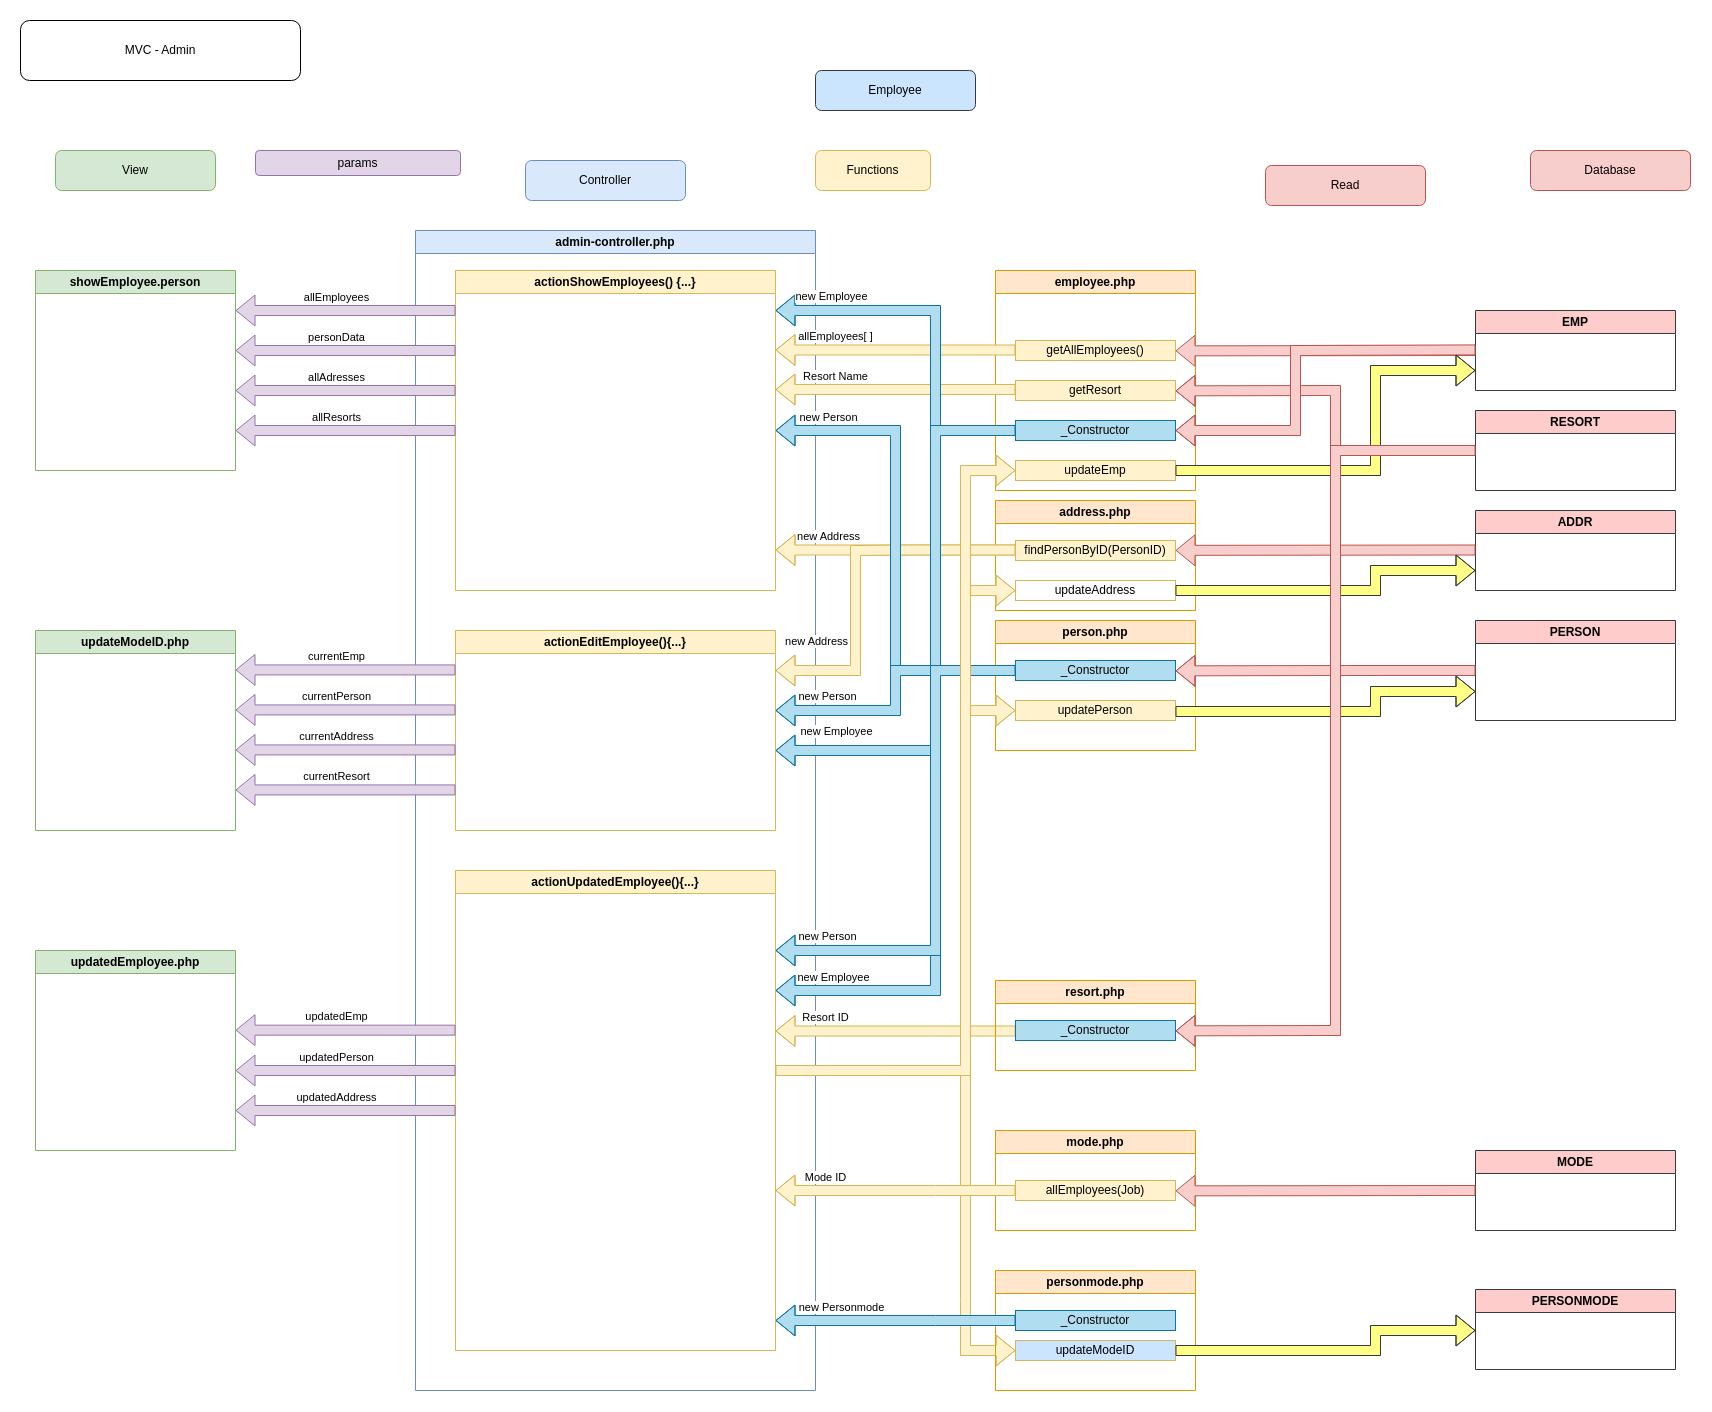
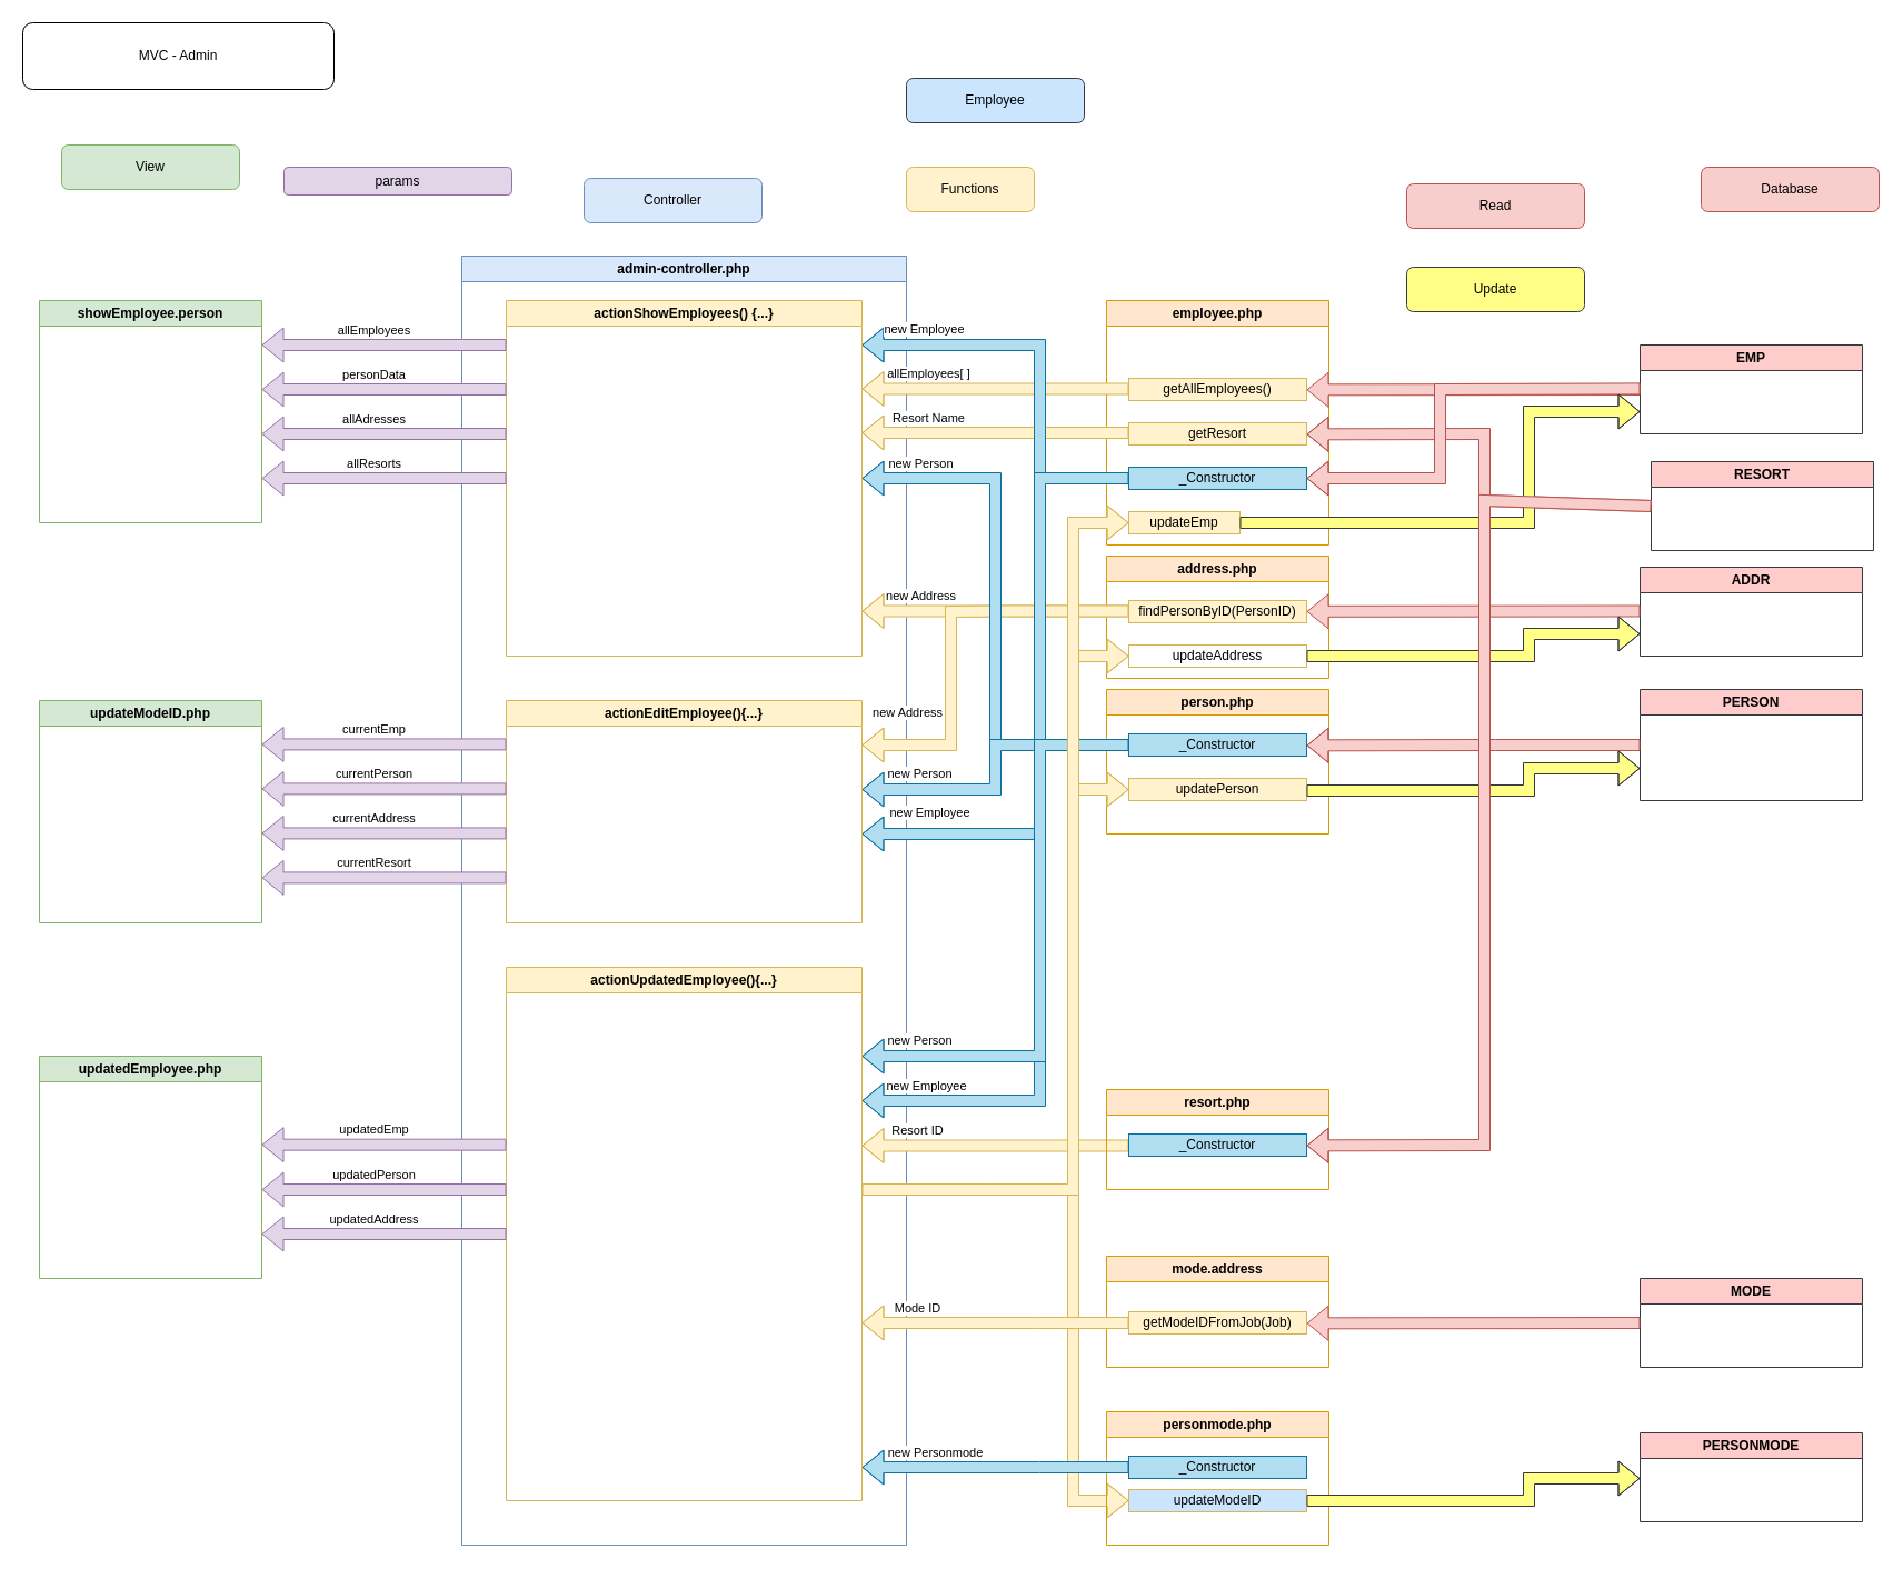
- <mxCell id="2" value="View" style="rounded=1;whiteSpace=wrap;html=1;fillColor=#d5e8d4;strokeColor=#82b366;" parent="1" vertex="1"><mxGeometry x="55" y="150" width="160" height="40" as="geometry" /></mxCell>
+ <mxCell id="2" value="View" style="rounded=1;whiteSpace=wrap;html=1;fillColor=#d5e8d4;strokeColor=#82b366;" parent="1" vertex="1"><mxGeometry x="55" y="130" width="160" height="40" as="geometry" /></mxCell>
+ <mxCell id="107" value="Update" style="rounded=1;whiteSpace=wrap;html=1;fillColor=#ffff88;strokeColor=#36393d;" vertex="1" parent="1"><mxGeometry x="1265" y="240" width="160" height="40" as="geometry" /></mxCell>
- <mxCell id="44" value="RESORT" style="swimlane;whiteSpace=wrap;html=1;startSize=23;fillColor=#ffcccc;strokeColor=#36393d;" vertex="1" parent="1"><mxGeometry x="1475" y="410" width="200" height="80" as="geometry" /></mxCell>
+ <mxCell id="44" value="RESORT" style="swimlane;whiteSpace=wrap;html=1;startSize=23;fillColor=#ffcccc;strokeColor=#36393d;" vertex="1" parent="1"><mxGeometry x="1485" y="415" width="200" height="80" as="geometry" /></mxCell>
- <mxCell id="20" value="updateEmp" style="rounded=0;whiteSpace=wrap;html=1;fillColor=#fff2cc;strokeColor=#d6b656;" vertex="1" parent="15"><mxGeometry x="20" y="190" width="160" height="20" as="geometry" /></mxCell>
+ <mxCell id="20" value="updateEmp" style="rounded=0;whiteSpace=wrap;html=1;fillColor=#fff2cc;strokeColor=#d6b656;" vertex="1" parent="15"><mxGeometry x="20" y="190" width="100" height="20" as="geometry" /></mxCell>
- <mxCell id="87" value="mode.php" style="swimlane;whiteSpace=wrap;html=1;fillColor=#ffe6cc;strokeColor=#d79b00;" vertex="1" parent="1"><mxGeometry x="995" y="1130" width="200" height="100" as="geometry" /></mxCell>
+ <mxCell id="87" value="mode.address" style="swimlane;whiteSpace=wrap;html=1;fillColor=#ffe6cc;strokeColor=#d79b00;" vertex="1" parent="1"><mxGeometry x="995" y="1130" width="200" height="100" as="geometry" /></mxCell>
- <mxCell id="88" value="allEmployees(Job)" style="rounded=0;whiteSpace=wrap;html=1;fillColor=#fff2cc;strokeColor=#d6b656;" vertex="1" parent="87"><mxGeometry x="20" y="50" width="160" height="20" as="geometry" /></mxCell>
+ <mxCell id="88" value="getModeIDFromJob(Job)" style="rounded=0;whiteSpace=wrap;html=1;fillColor=#fff2cc;strokeColor=#d6b656;" vertex="1" parent="87"><mxGeometry x="20" y="50" width="160" height="20" as="geometry" /></mxCell>
